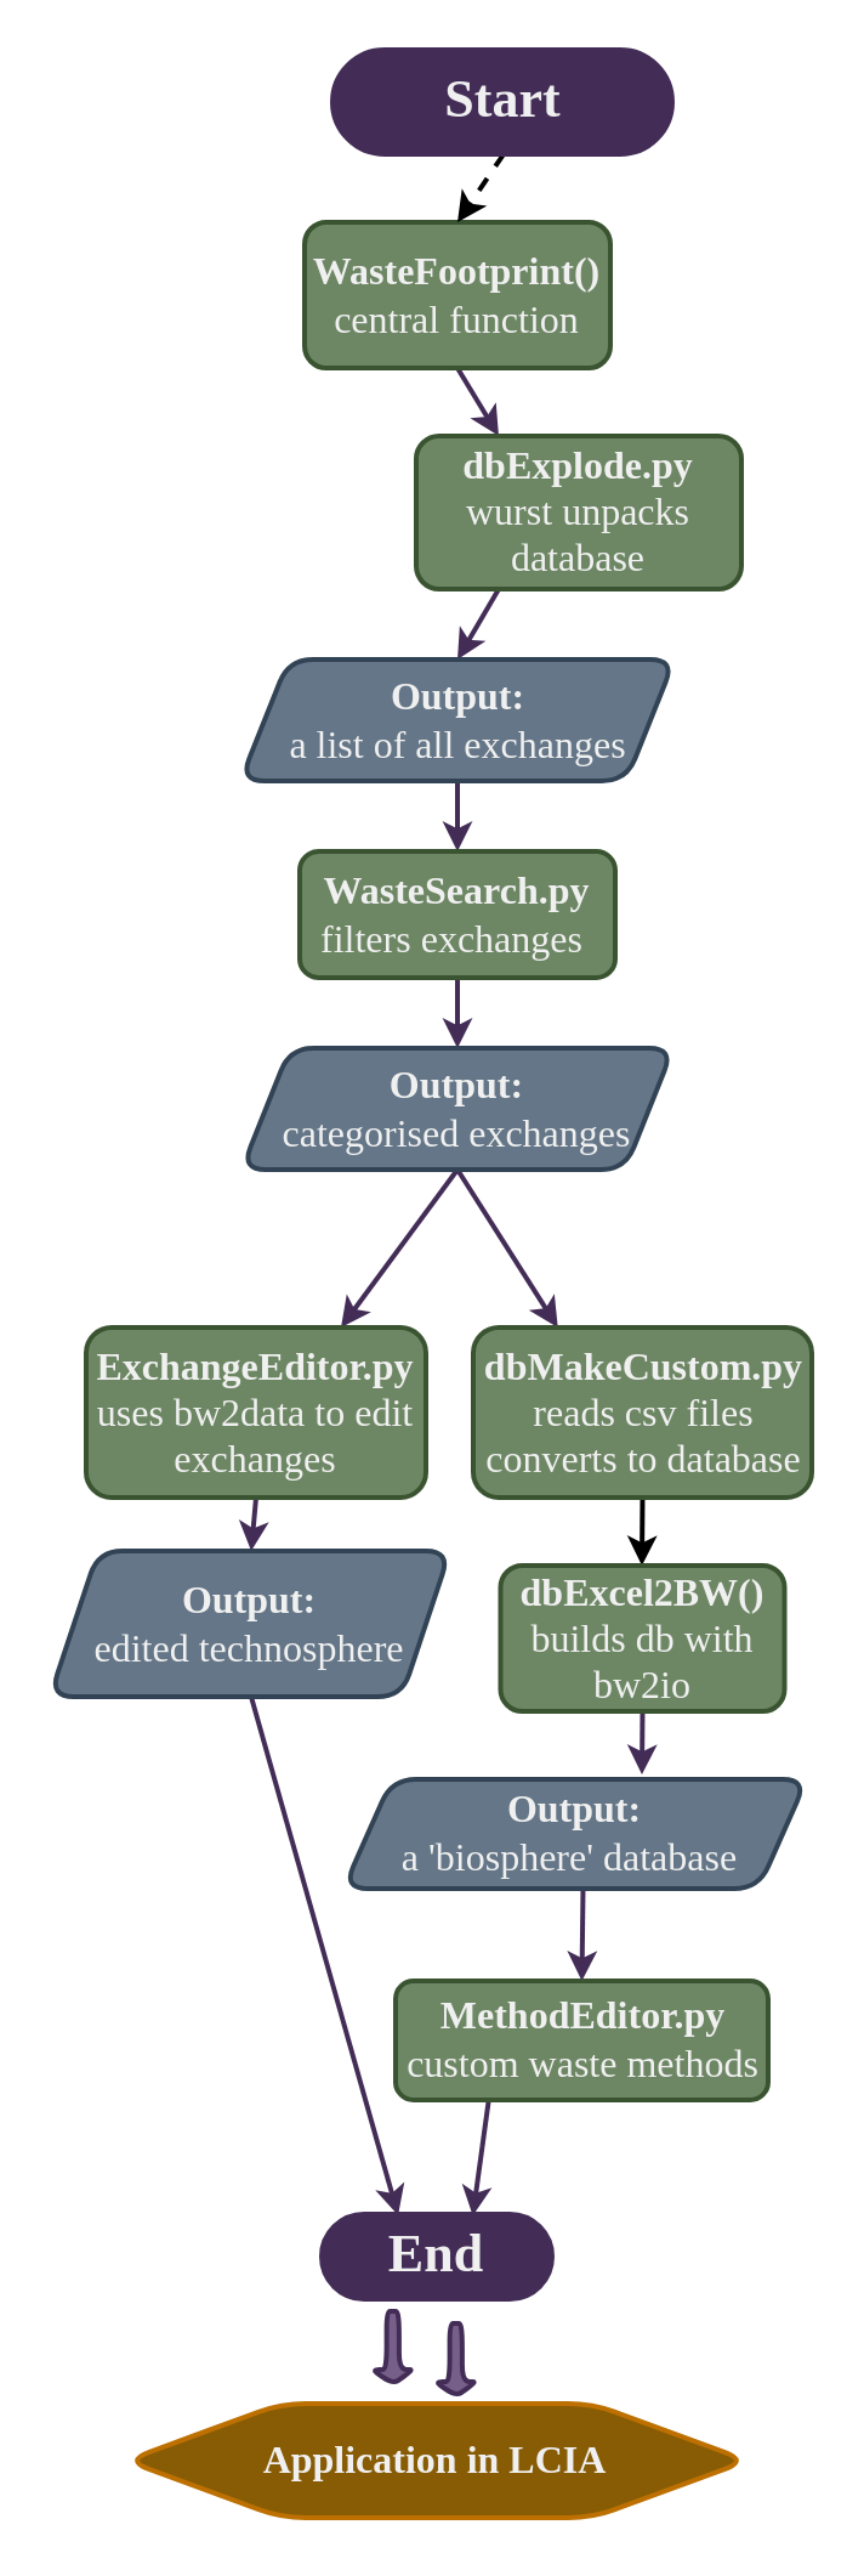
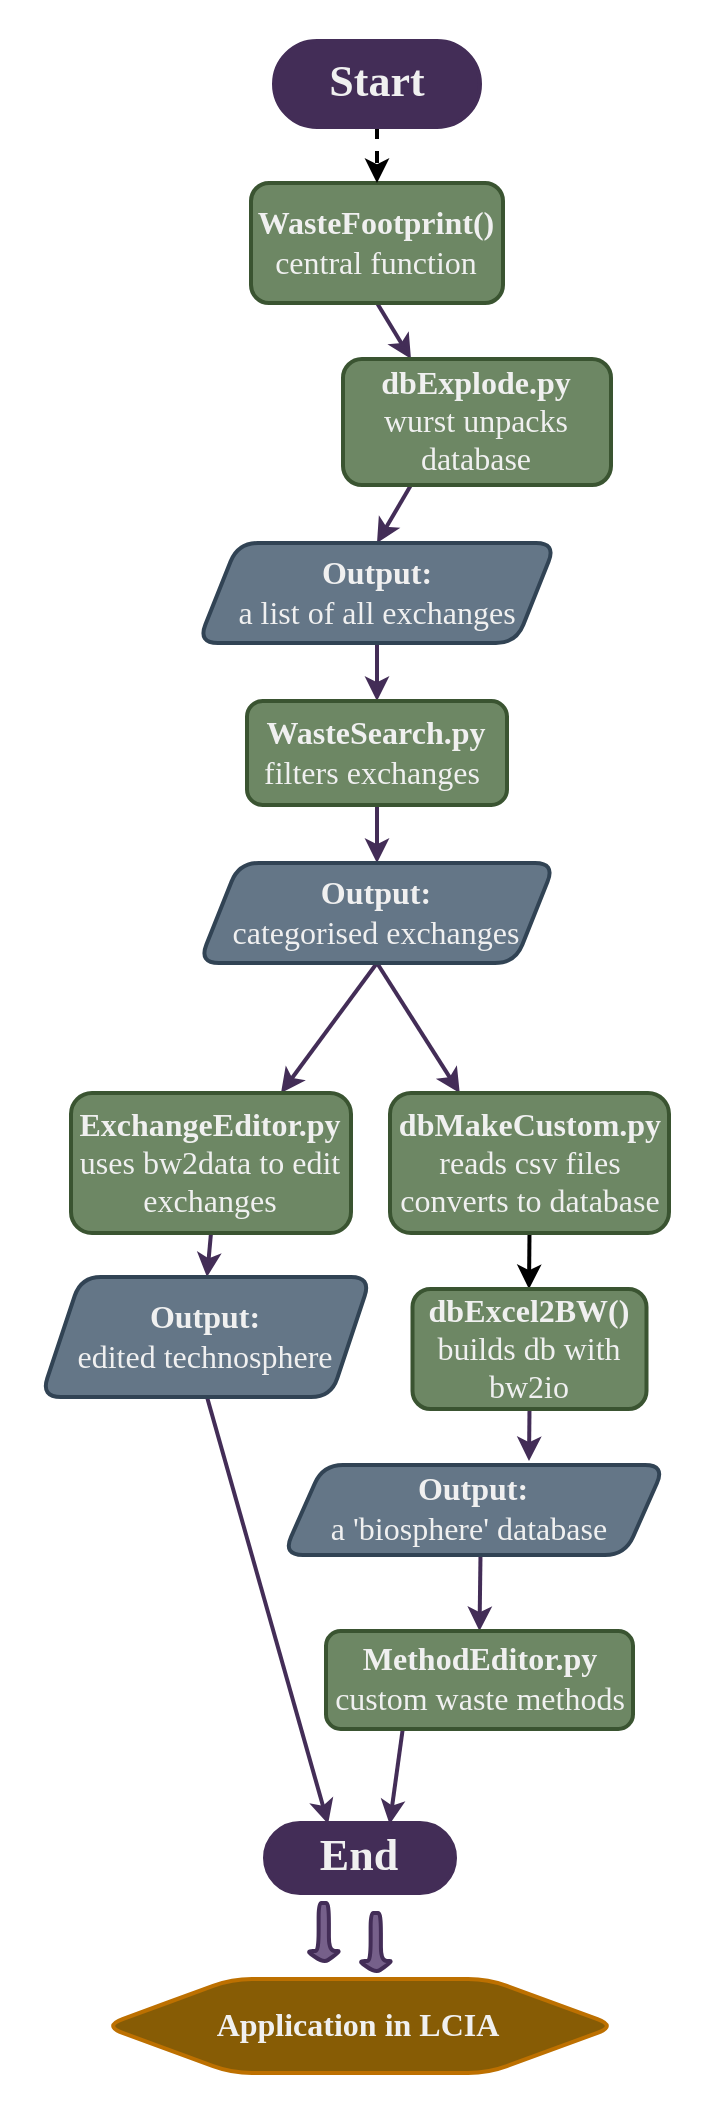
- <mxCell id="30" value="&lt;b style=&quot;&quot;&gt;&lt;font style=&quot;font-size: 22px;&quot;&gt;Start&lt;/font&gt;&lt;br style=&quot;font-size: 16px;&quot;&gt;&lt;/b&gt;" style="html=1;dashed=0;whitespace=wrap;shape=mxgraph.dfd.start;rounded=1;snapToPoint=1;comic=0;fillColor=#432D57;strokeColor=#432D57;fontColor=#F0F0F0;labelBackgroundColor=none;strokeWidth=2;spacing=1;fontFamily=Lucida Console;fontSize=16;whiteSpace=wrap;align=center;verticalAlign=middle;spacingTop=1;spacingLeft=2;spacingRight=2;spacingBottom=2;shadow=0;backgroundOutline=0;sketchStyle=comic;fontStyle=0" parent="1" vertex="1"><mxGeometry x="136.5" y="20" width="140" height="43" as="geometry" /></mxCell>
+ <mxCell id="30" value="&lt;b style=&quot;&quot;&gt;&lt;font style=&quot;font-size: 22px;&quot;&gt;Start&lt;/font&gt;&lt;br style=&quot;font-size: 16px;&quot;&gt;&lt;/b&gt;" style="html=1;dashed=0;whitespace=wrap;shape=mxgraph.dfd.start;rounded=1;snapToPoint=1;comic=0;fillColor=#432D57;strokeColor=#432D57;fontColor=#F0F0F0;labelBackgroundColor=none;strokeWidth=2;spacing=1;fontFamily=Lucida Console;fontSize=16;whiteSpace=wrap;align=center;verticalAlign=middle;spacingTop=1;spacingLeft=2;spacingRight=2;spacingBottom=2;shadow=0;backgroundOutline=0;sketchStyle=comic;fontStyle=0" parent="1" vertex="1"><mxGeometry x="136.5" y="20" width="103" height="43" as="geometry" /></mxCell>
